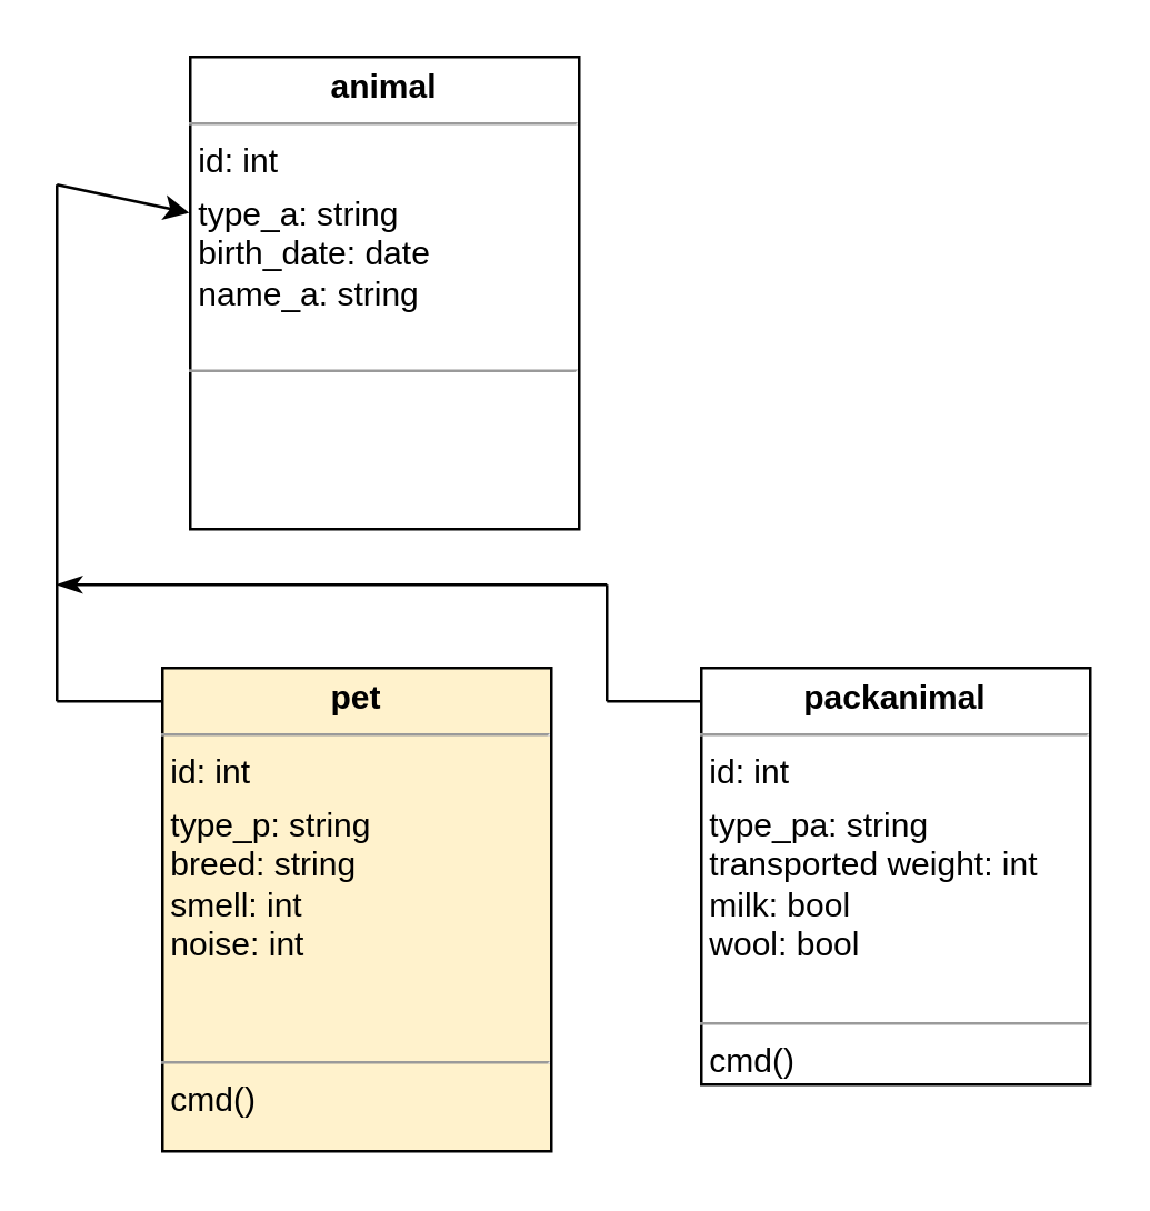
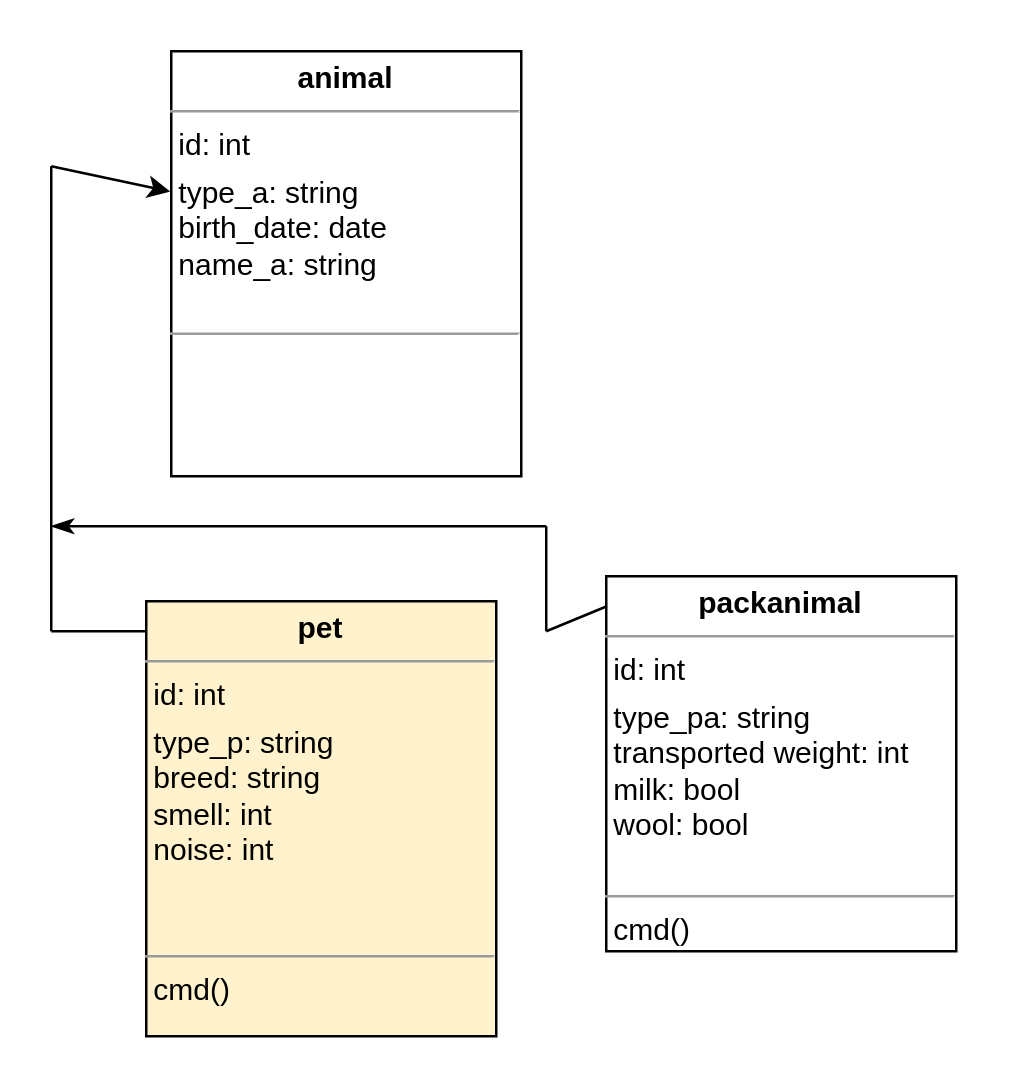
- <mxCell id="4" value="&lt;p style=&quot;margin:0px;margin-top:4px;text-align:center;&quot;&gt;&lt;b&gt;packanimal&lt;/b&gt;&lt;/p&gt;&lt;hr size=&quot;1&quot;&gt;&lt;div style=&quot;height:2px;&quot;&gt;&amp;nbsp;id: int&lt;/div&gt;&lt;div style=&quot;height:2px;&quot;&gt;&lt;br&gt;&lt;/div&gt;&lt;br&gt;&amp;nbsp;type_pa: string&lt;br&gt;&amp;nbsp;transported weight: int&lt;br&gt;&amp;nbsp;milk: bool&lt;br&gt;&amp;nbsp;wool: bool&lt;br&gt;&amp;nbsp;&lt;br&gt;&lt;hr size=&quot;1&quot;&gt;&lt;div style=&quot;height:2px;&quot;&gt;&amp;nbsp;cmd()&lt;/div&gt;" style="verticalAlign=top;align=left;overflow=fill;fontSize=12;fontFamily=Helvetica;html=1;whiteSpace=wrap;" parent="1" vertex="1"><mxGeometry x="252" y="240" width="140" height="150" as="geometry" /></mxCell>
+ <mxCell id="4" value="&lt;p style=&quot;margin:0px;margin-top:4px;text-align:center;&quot;&gt;&lt;b&gt;packanimal&lt;/b&gt;&lt;/p&gt;&lt;hr size=&quot;1&quot;&gt;&lt;div style=&quot;height:2px;&quot;&gt;&amp;nbsp;id: int&lt;/div&gt;&lt;div style=&quot;height:2px;&quot;&gt;&lt;br&gt;&lt;/div&gt;&lt;br&gt;&amp;nbsp;type_pa: string&lt;br&gt;&amp;nbsp;transported weight: int&lt;br&gt;&amp;nbsp;milk: bool&lt;br&gt;&amp;nbsp;wool: bool&lt;br&gt;&amp;nbsp;&lt;br&gt;&lt;hr size=&quot;1&quot;&gt;&lt;div style=&quot;height:2px;&quot;&gt;&amp;nbsp;cmd()&lt;/div&gt;" style="verticalAlign=top;align=left;overflow=fill;fontSize=12;fontFamily=Helvetica;html=1;whiteSpace=wrap;" parent="1" vertex="1"><mxGeometry x="242" y="230" width="140" height="150" as="geometry" /></mxCell>
